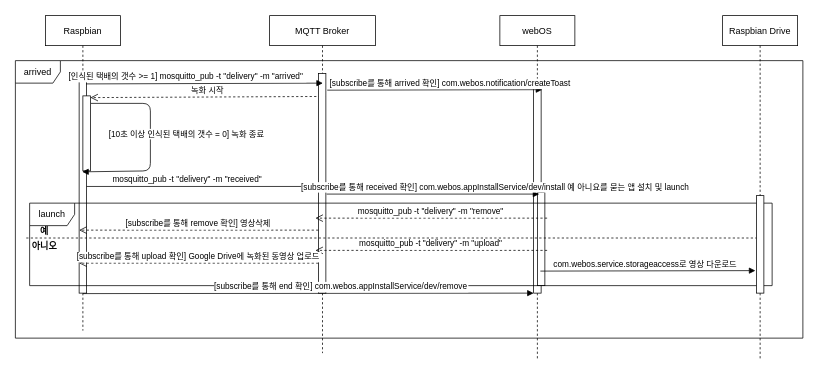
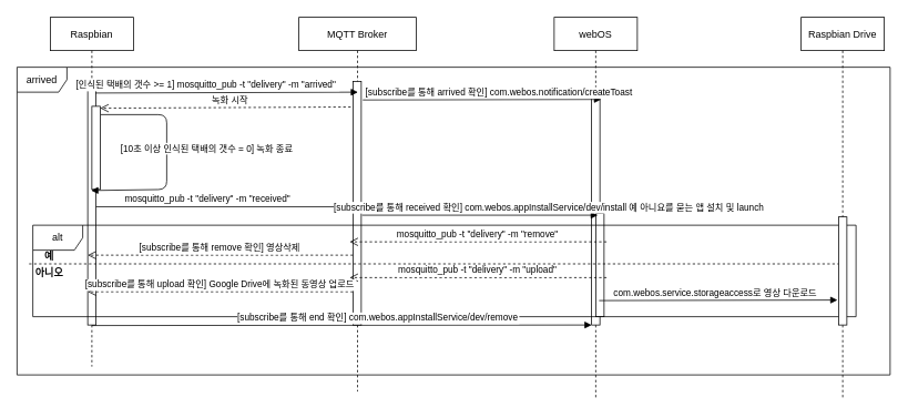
- <mxCell id="20" value="launch" style="shape=umlFrame;whiteSpace=wrap;html=1;" parent="11" vertex="1"><mxGeometry x="-320" y="250" width="990" height="110" as="geometry" /></mxCell>
+ <mxCell id="20" value="alt" style="shape=umlFrame;whiteSpace=wrap;html=1;" parent="11" vertex="1"><mxGeometry x="-320" y="250" width="990" height="110" as="geometry" /></mxCell>
